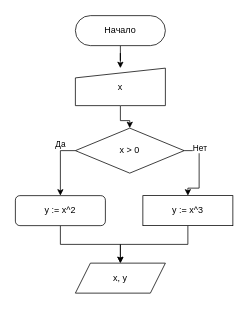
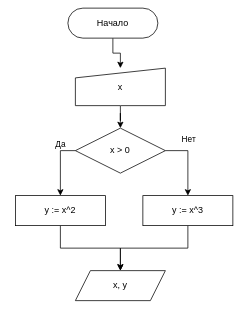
- <mxCell id="3" value="Начало" style="rounded=1;whiteSpace=wrap;html=1;arcSize=50;strokeWidth=1;" parent="1" vertex="1"><mxGeometry x="100" y="20" width="120" height="40" as="geometry" /></mxCell>
+ <mxCell id="3" value="Начало" style="rounded=1;whiteSpace=wrap;html=1;arcSize=50;strokeWidth=1;" parent="1" vertex="1"><mxGeometry x="90" y="10" width="120" height="40" as="geometry" /></mxCell>
- <mxCell id="13" value="x &amp;gt; 0" style="strokeWidth=1;html=1;shape=mxgraph.flowchart.decision;whiteSpace=wrap;" vertex="1" parent="1"><mxGeometry x="100" y="170" width="145" height="60" as="geometry" /></mxCell>
+ <mxCell id="13" value="x &amp;gt; 0" style="strokeWidth=1;html=1;shape=mxgraph.flowchart.decision;whiteSpace=wrap;" vertex="1" parent="1"><mxGeometry x="100" y="170" width="120" height="60" as="geometry" /></mxCell>
- <mxCell id="5" value="y := x^2" style="whiteSpace=wrap;html=1;strokeWidth=1;rounded=1;" parent="1" vertex="1"><mxGeometry x="20" y="260" width="120" height="40" as="geometry" /></mxCell>
+ <mxCell id="5" value="y := x^2" style="rounded=0;whiteSpace=wrap;html=1;strokeWidth=1;" parent="1" vertex="1"><mxGeometry x="20" y="260" width="120" height="40" as="geometry" /></mxCell>
- <mxCell id="6" value="x, y" style="shape=parallelogram;perimeter=parallelogramPerimeter;whiteSpace=wrap;html=1;fixedSize=1;strokeWidth=1;" parent="1" vertex="1"><mxGeometry x="100" y="350" width="120" height="40" as="geometry" /></mxCell>
+ <mxCell id="6" value="x, y" style="shape=parallelogram;perimeter=parallelogramPerimeter;whiteSpace=wrap;html=1;fixedSize=1;strokeWidth=1;" parent="1" vertex="1"><mxGeometry x="100" y="360" width="120" height="40" as="geometry" /></mxCell>
